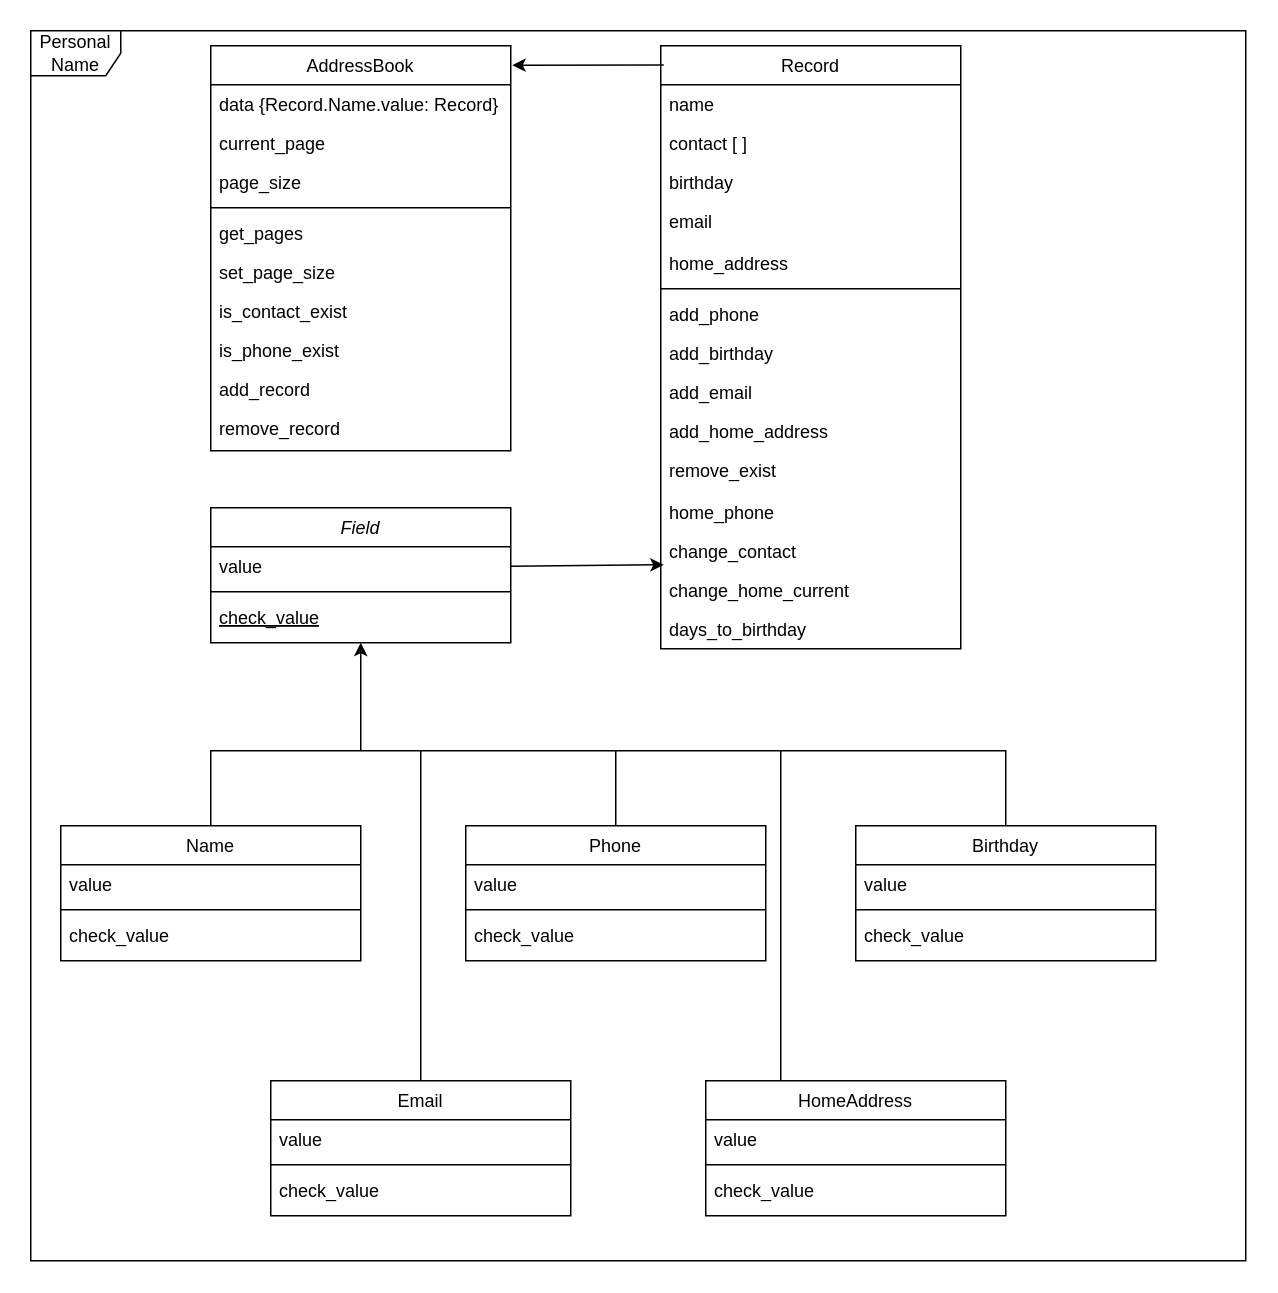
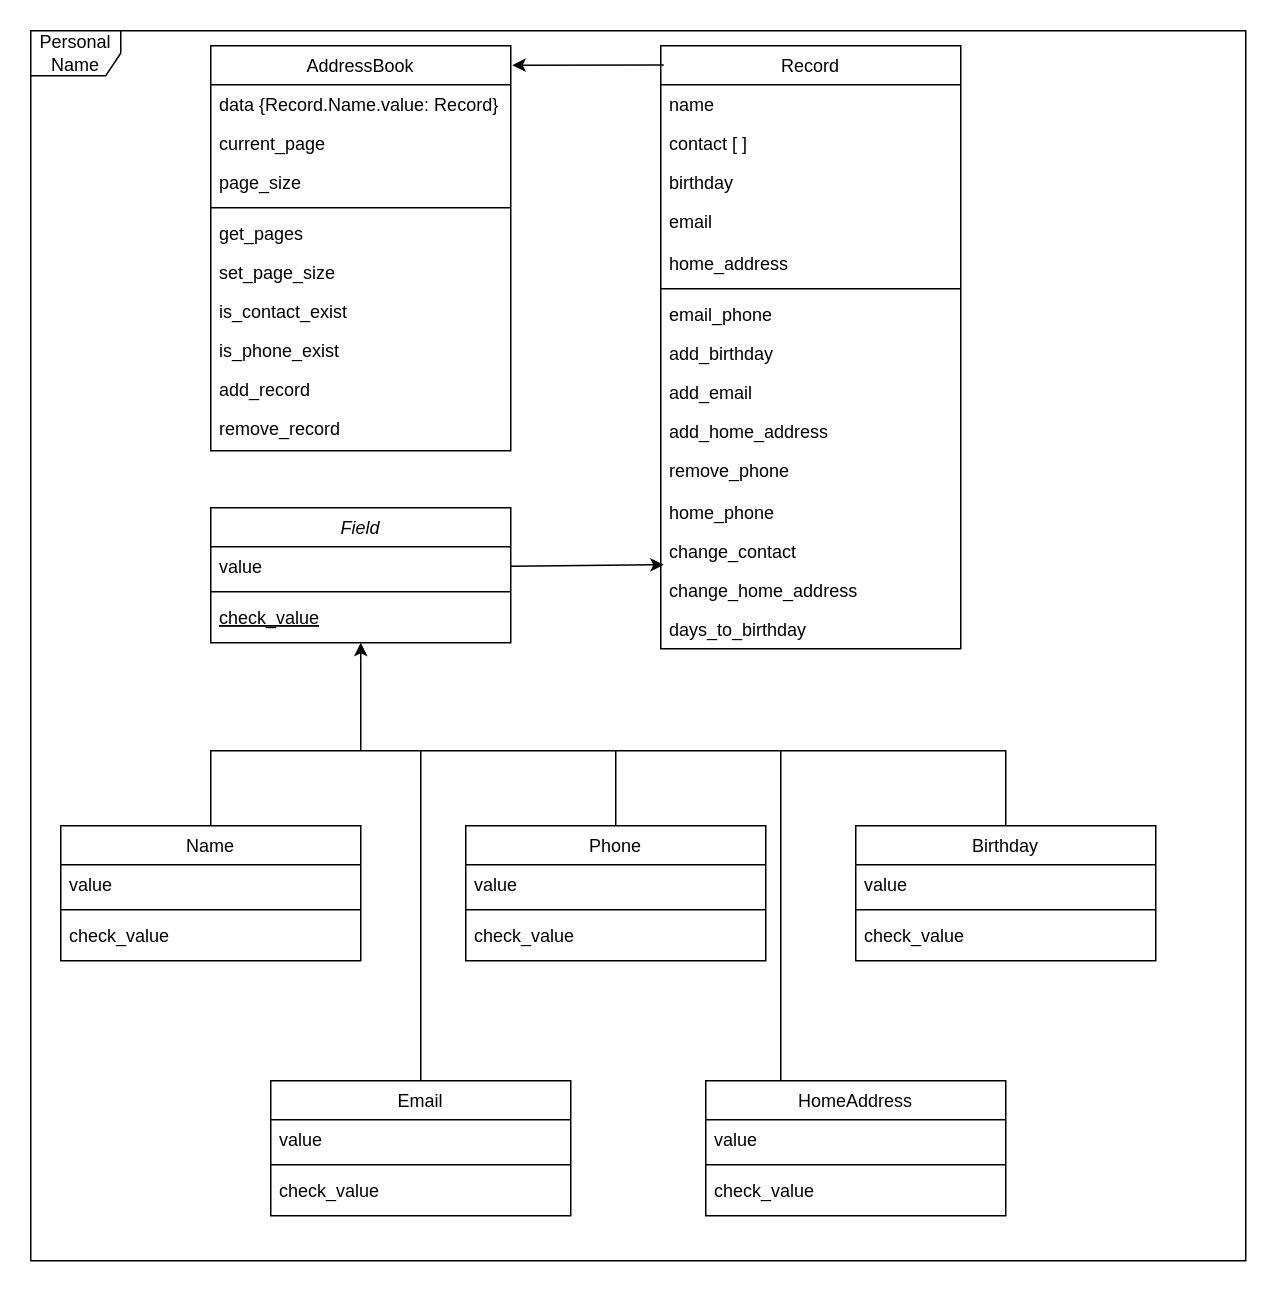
- <mxCell id="25" value="add_phone" style="text;align=left;verticalAlign=top;spacingLeft=4;spacingRight=4;overflow=hidden;rotatable=0;points=[[0,0.5],[1,0.5]];portConstraint=eastwest;" vertex="1" parent="18"><mxGeometry y="166" width="200" height="26" as="geometry" /></mxCell>
+ <mxCell id="25" value="email_phone" style="text;align=left;verticalAlign=top;spacingLeft=4;spacingRight=4;overflow=hidden;rotatable=0;points=[[0,0.5],[1,0.5]];portConstraint=eastwest;" vertex="1" parent="18"><mxGeometry y="166" width="200" height="26" as="geometry" /></mxCell>
- <mxCell id="29" value="remove_exist" style="text;align=left;verticalAlign=top;spacingLeft=4;spacingRight=4;overflow=hidden;rotatable=0;points=[[0,0.5],[1,0.5]];portConstraint=eastwest;" vertex="1" parent="18"><mxGeometry y="270" width="200" height="28" as="geometry" /></mxCell>
+ <mxCell id="29" value="remove_phone" style="text;align=left;verticalAlign=top;spacingLeft=4;spacingRight=4;overflow=hidden;rotatable=0;points=[[0,0.5],[1,0.5]];portConstraint=eastwest;" vertex="1" parent="18"><mxGeometry y="270" width="200" height="28" as="geometry" /></mxCell>
- <mxCell id="32" value="change_home_current" style="text;align=left;verticalAlign=top;spacingLeft=4;spacingRight=4;overflow=hidden;rotatable=0;points=[[0,0.5],[1,0.5]];portConstraint=eastwest;" vertex="1" parent="18"><mxGeometry y="350" width="200" height="26" as="geometry" /></mxCell>
+ <mxCell id="32" value="change_home_address" style="text;align=left;verticalAlign=top;spacingLeft=4;spacingRight=4;overflow=hidden;rotatable=0;points=[[0,0.5],[1,0.5]];portConstraint=eastwest;" vertex="1" parent="18"><mxGeometry y="350" width="200" height="26" as="geometry" /></mxCell>
